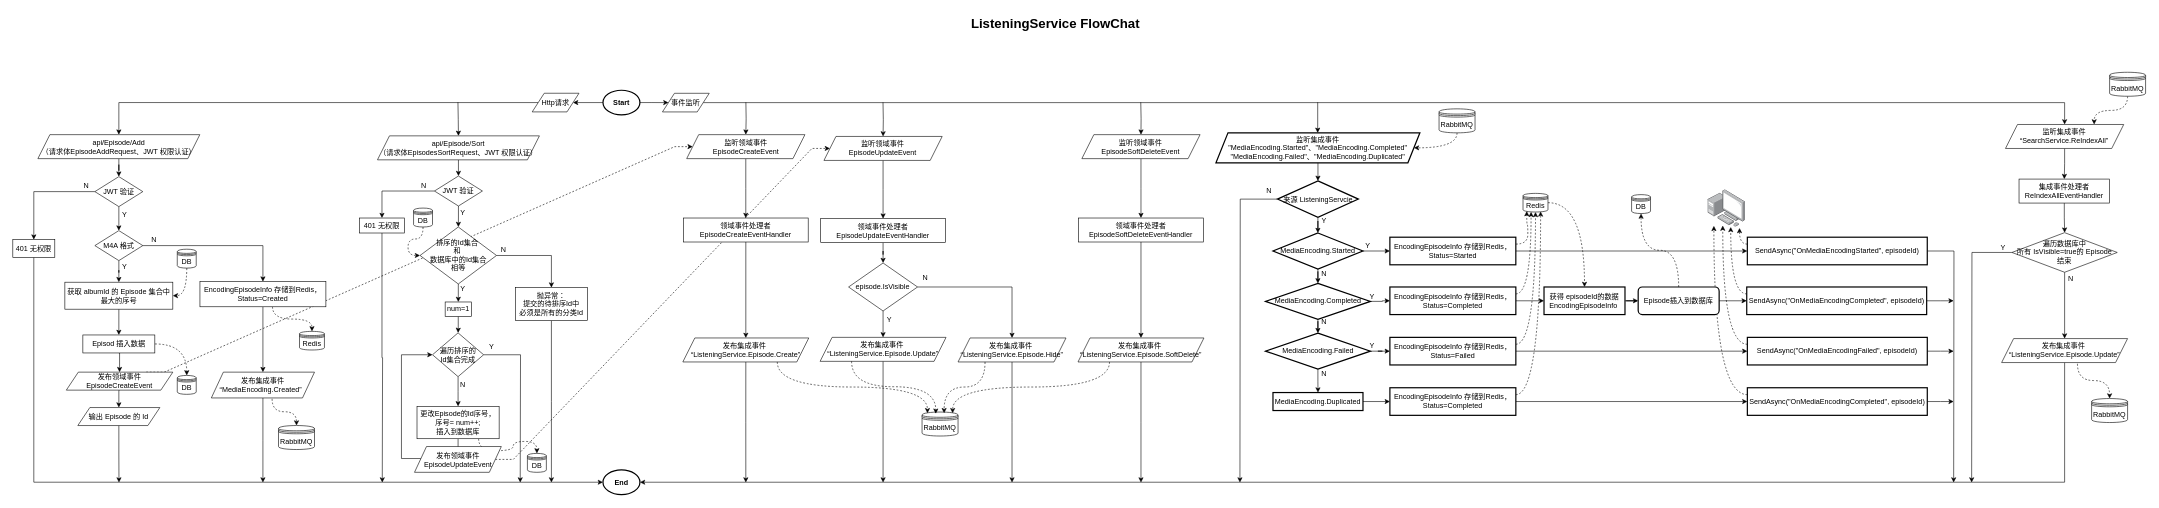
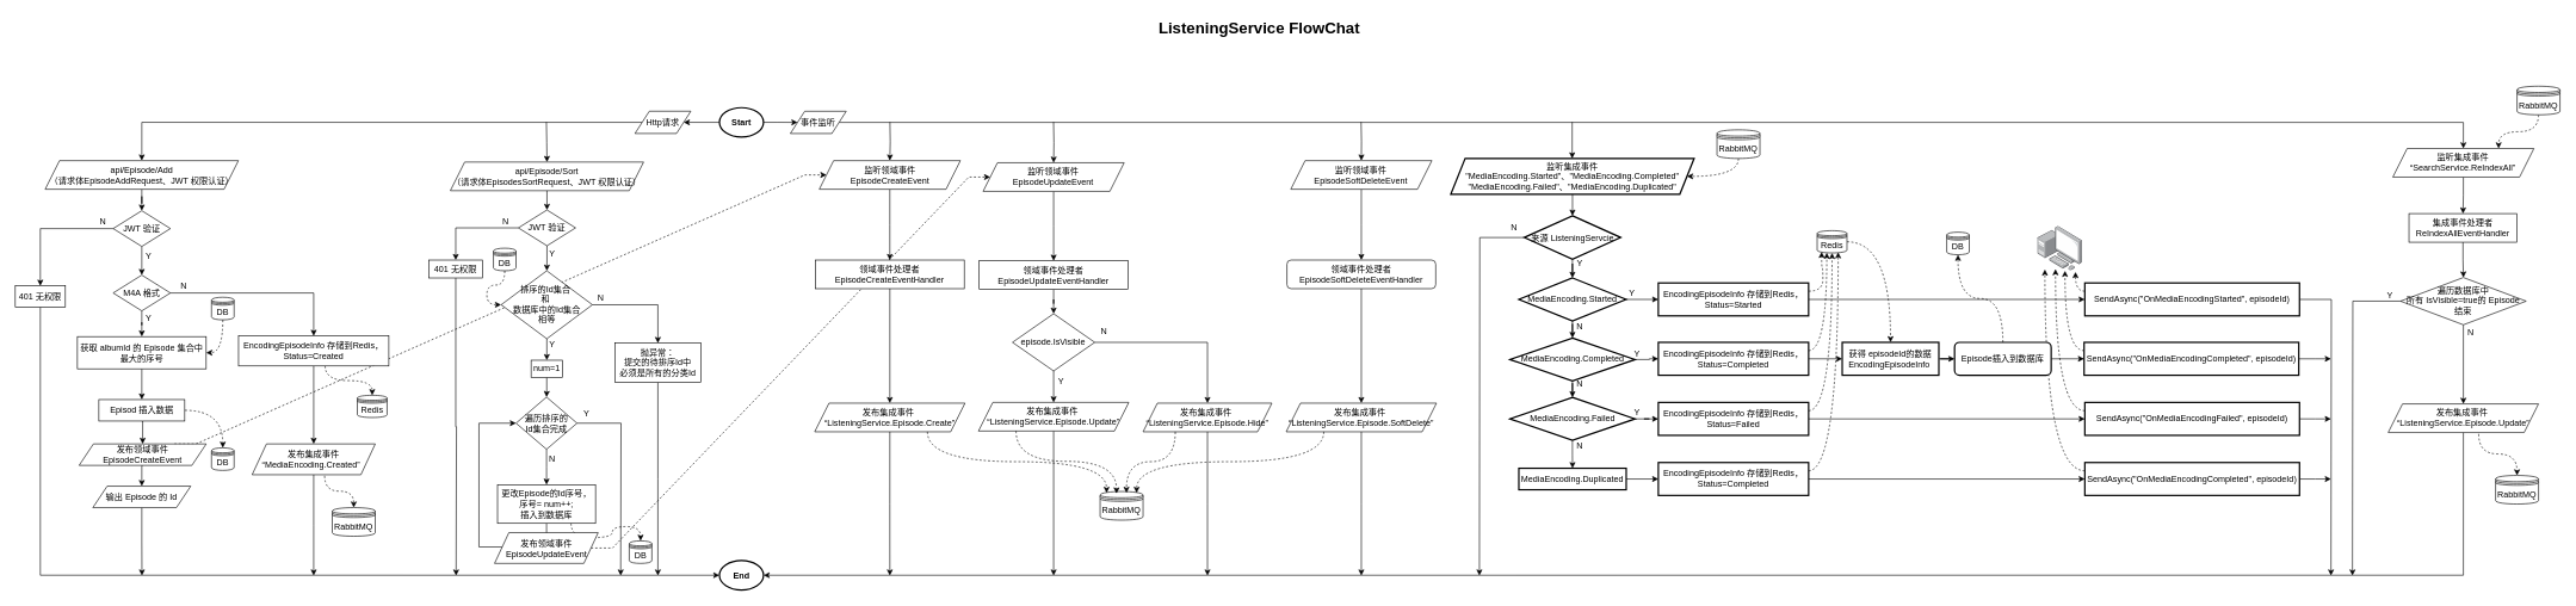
- <mxCell id="110" value="领域事件处理者&lt;div&gt;EpisodeSoftDeleteEventHandler&lt;br&gt;&lt;/div&gt;" style="rounded=0;whiteSpace=wrap;html=1;" parent="2" vertex="1"><mxGeometry x="1777.0" y="213" width="208" height="40" as="geometry" /></mxCell>
+ <mxCell id="110" value="领域事件处理者&lt;div&gt;EpisodeSoftDeleteEventHandler&lt;br&gt;&lt;/div&gt;" style="whiteSpace=wrap;html=1;rounded=1;" parent="2" vertex="1"><mxGeometry x="1777.0" y="213" width="208" height="40" as="geometry" /></mxCell>
